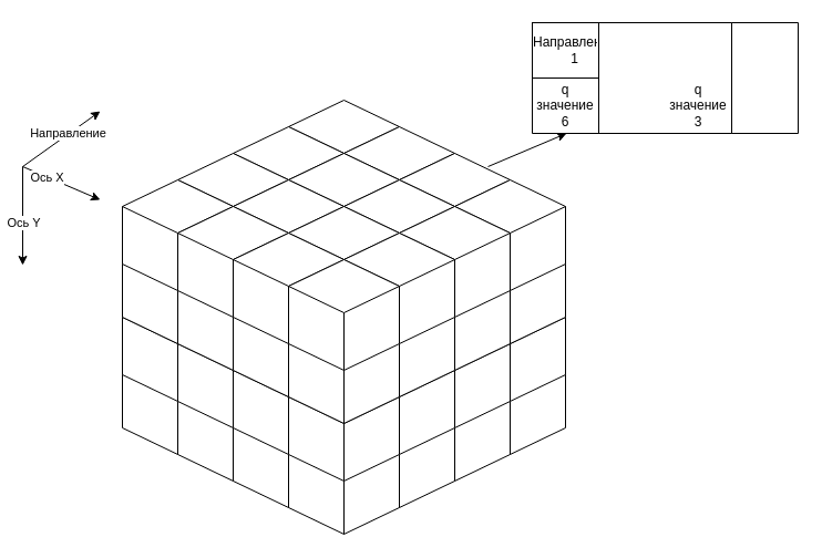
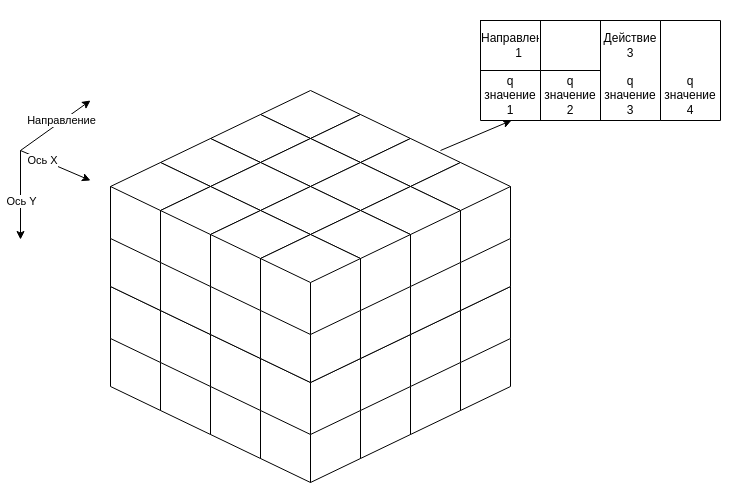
+ <mxCell id="86" value="&lt;span&gt;Действие 3&lt;/span&gt;" style="shape=partialRectangle;html=1;whiteSpace=wrap;connectable=0;fillColor=none;top=0;left=0;bottom=0;right=0;overflow=hidden;" vertex="1" parent="84"><mxGeometry x="120" width="60" height="50" as="geometry" /></mxCell>
- <mxCell id="88" value="q значение 6" style="shape=partialRectangle;html=1;whiteSpace=wrap;connectable=0;fillColor=none;top=0;left=0;bottom=0;right=0;overflow=hidden;" vertex="1" parent="87"><mxGeometry width="60" height="50" as="geometry" /></mxCell>
+ <mxCell id="88" value="q значение 1" style="shape=partialRectangle;html=1;whiteSpace=wrap;connectable=0;fillColor=none;top=0;left=0;bottom=0;right=0;overflow=hidden;" vertex="1" parent="87"><mxGeometry width="60" height="50" as="geometry" /></mxCell>
+ <mxCell id="89" value="&lt;span&gt;q значение 2&lt;/span&gt;" style="shape=partialRectangle;html=1;whiteSpace=wrap;connectable=0;fillColor=none;top=0;left=0;bottom=0;right=0;overflow=hidden;" vertex="1" parent="87"><mxGeometry x="60" width="60" height="50" as="geometry" /></mxCell>
+ <mxCell id="82" value="&lt;span&gt;q значение 4&lt;/span&gt;" style="shape=partialRectangle;html=1;whiteSpace=wrap;connectable=0;fillColor=none;top=0;left=0;bottom=0;right=0;overflow=hidden;" vertex="1" parent="79"><mxGeometry x="120" width="60" height="50" as="geometry" /></mxCell>
